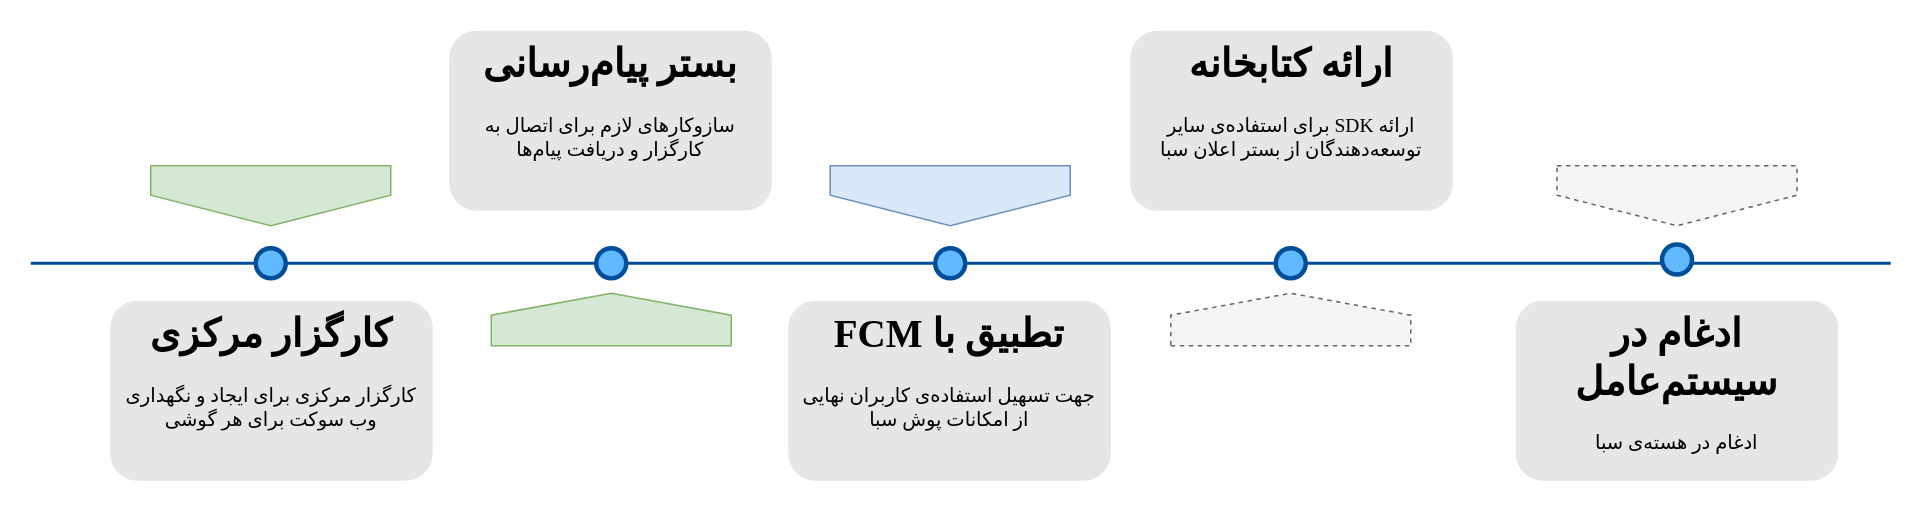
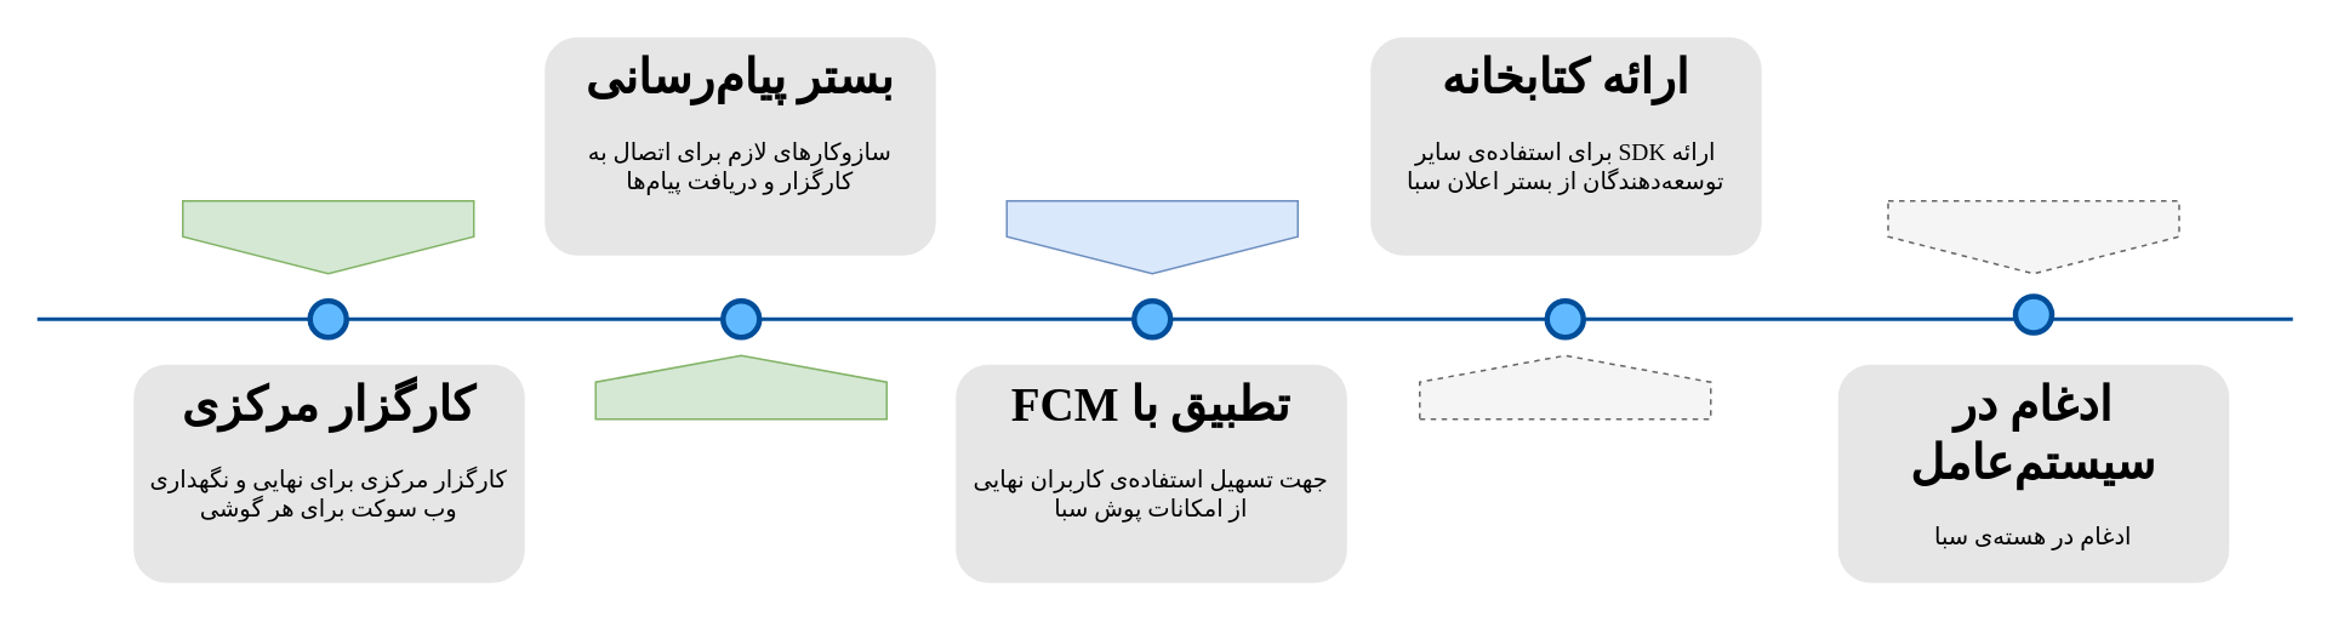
- <mxCell id="11" value="&lt;h1&gt;کارگزار مرکزی&lt;/h1&gt;&lt;div&gt;کارگزار مرکزی برای ایجاد و نگهداری وب سوکت برای هر گوشی&lt;br&gt;&lt;/div&gt;" style="text;html=1;spacing=5;spacingTop=-20;whiteSpace=wrap;overflow=hidden;strokeColor=none;strokeWidth=3;fillColor=#E6E6E6;fontSize=13;fontColor=#000000;align=center;rounded=1;fontFamily=IRYekan;fontStyle=0;textDirection=rtl;" parent="1" vertex="1"><mxGeometry x="73" y="200" width="215" height="120" as="geometry" /></mxCell>
+ <mxCell id="11" value="&lt;h1&gt;کارگزار مرکزی&lt;/h1&gt;&lt;div&gt;کارگزار مرکزی برای نهایی و نگهداری وب سوکت برای هر گوشی&lt;br&gt;&lt;/div&gt;" style="text;html=1;spacing=5;spacingTop=-20;whiteSpace=wrap;overflow=hidden;strokeColor=none;strokeWidth=3;fillColor=#E6E6E6;fontSize=13;fontColor=#000000;align=center;rounded=1;fontFamily=IRYekan;fontStyle=0;textDirection=rtl;" parent="1" vertex="1"><mxGeometry x="73" y="200" width="215" height="120" as="geometry" /></mxCell>
